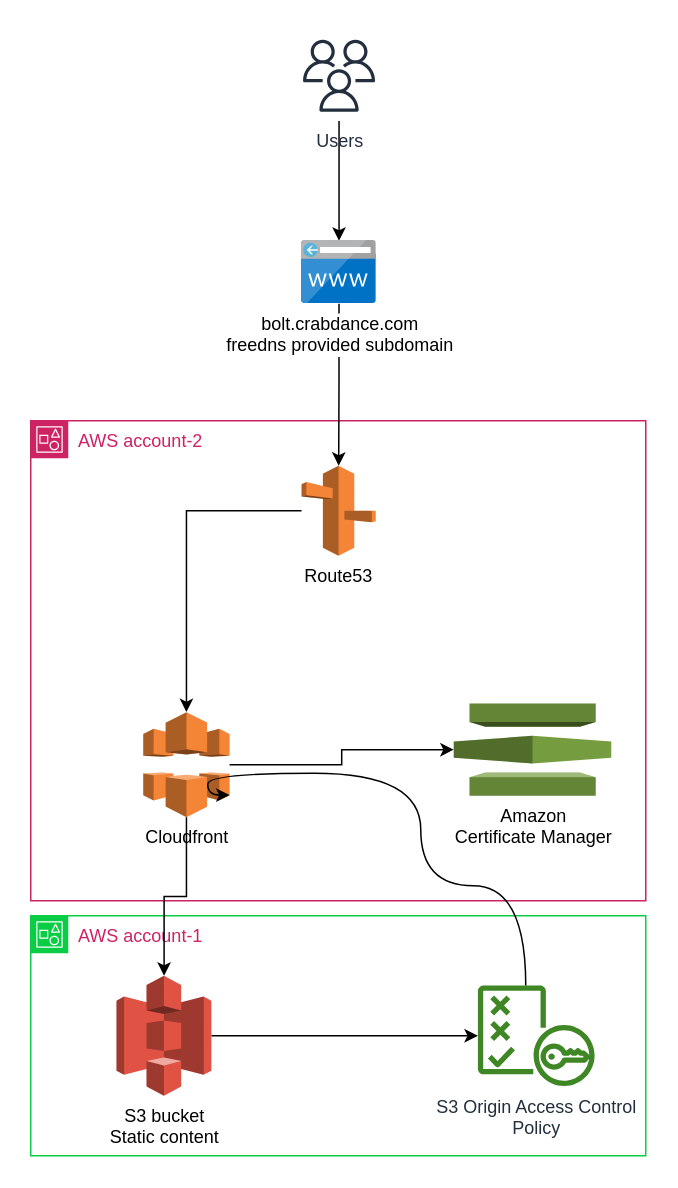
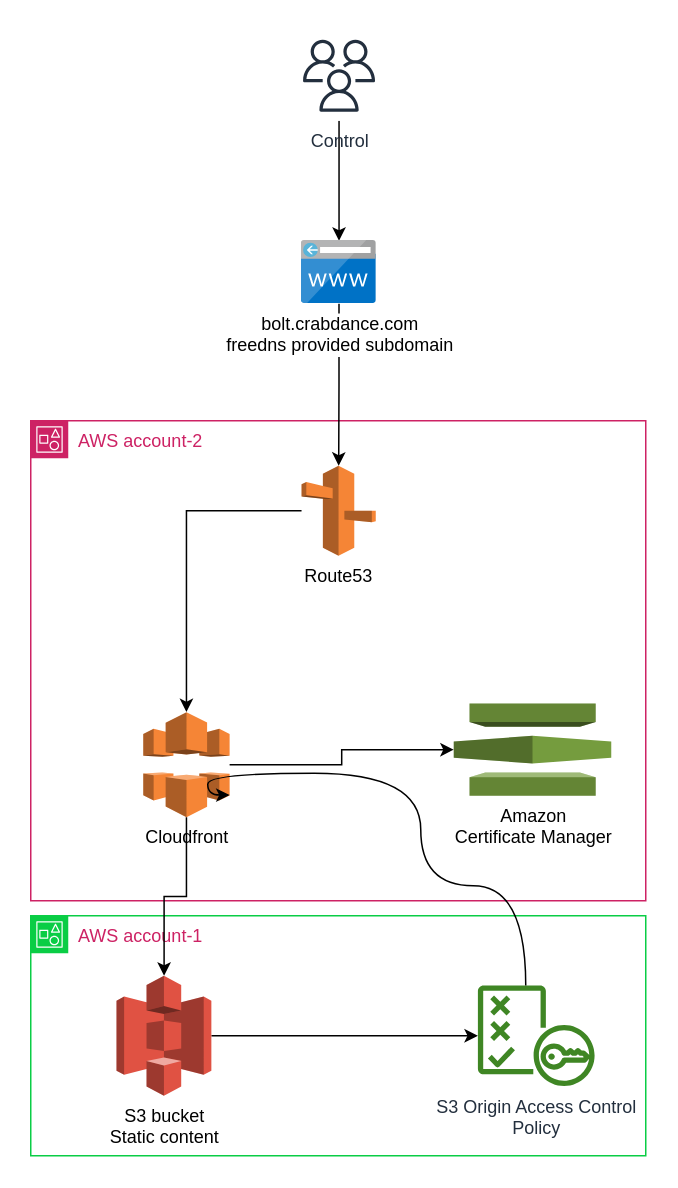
- <mxCell id="13" value="Users" style="sketch=0;outlineConnect=0;fontColor=#232F3E;gradientColor=none;strokeColor=#232F3E;fillColor=#ffffff;dashed=0;verticalLabelPosition=bottom;verticalAlign=top;align=center;html=1;fontSize=12;fontStyle=0;aspect=fixed;shape=mxgraph.aws4.resourceIcon;resIcon=mxgraph.aws4.users;" vertex="1" parent="1"><mxGeometry x="195.53" y="20" width="60" height="60" as="geometry" /></mxCell>
+ <mxCell id="13" value="Control" style="sketch=0;outlineConnect=0;fontColor=#232F3E;gradientColor=none;strokeColor=#232F3E;fillColor=#ffffff;dashed=0;verticalLabelPosition=bottom;verticalAlign=top;align=center;html=1;fontSize=12;fontStyle=0;aspect=fixed;shape=mxgraph.aws4.resourceIcon;resIcon=mxgraph.aws4.users;" vertex="1" parent="1"><mxGeometry x="195.53" y="20" width="60" height="60" as="geometry" /></mxCell>
